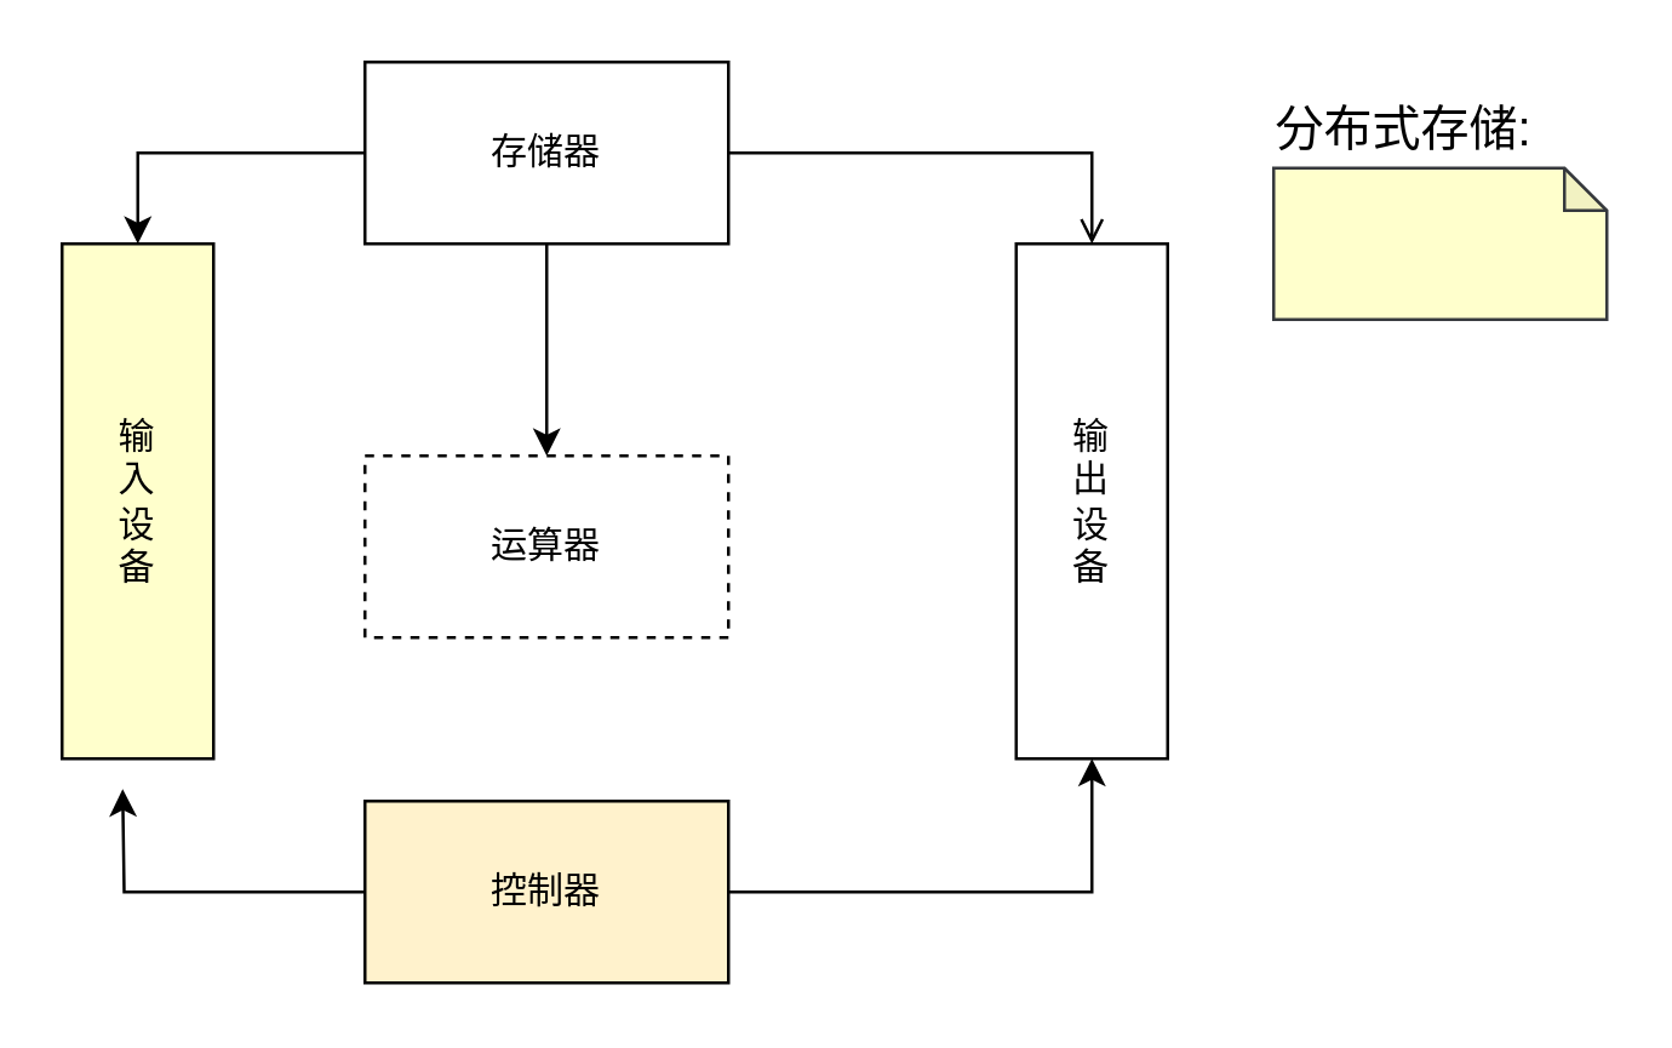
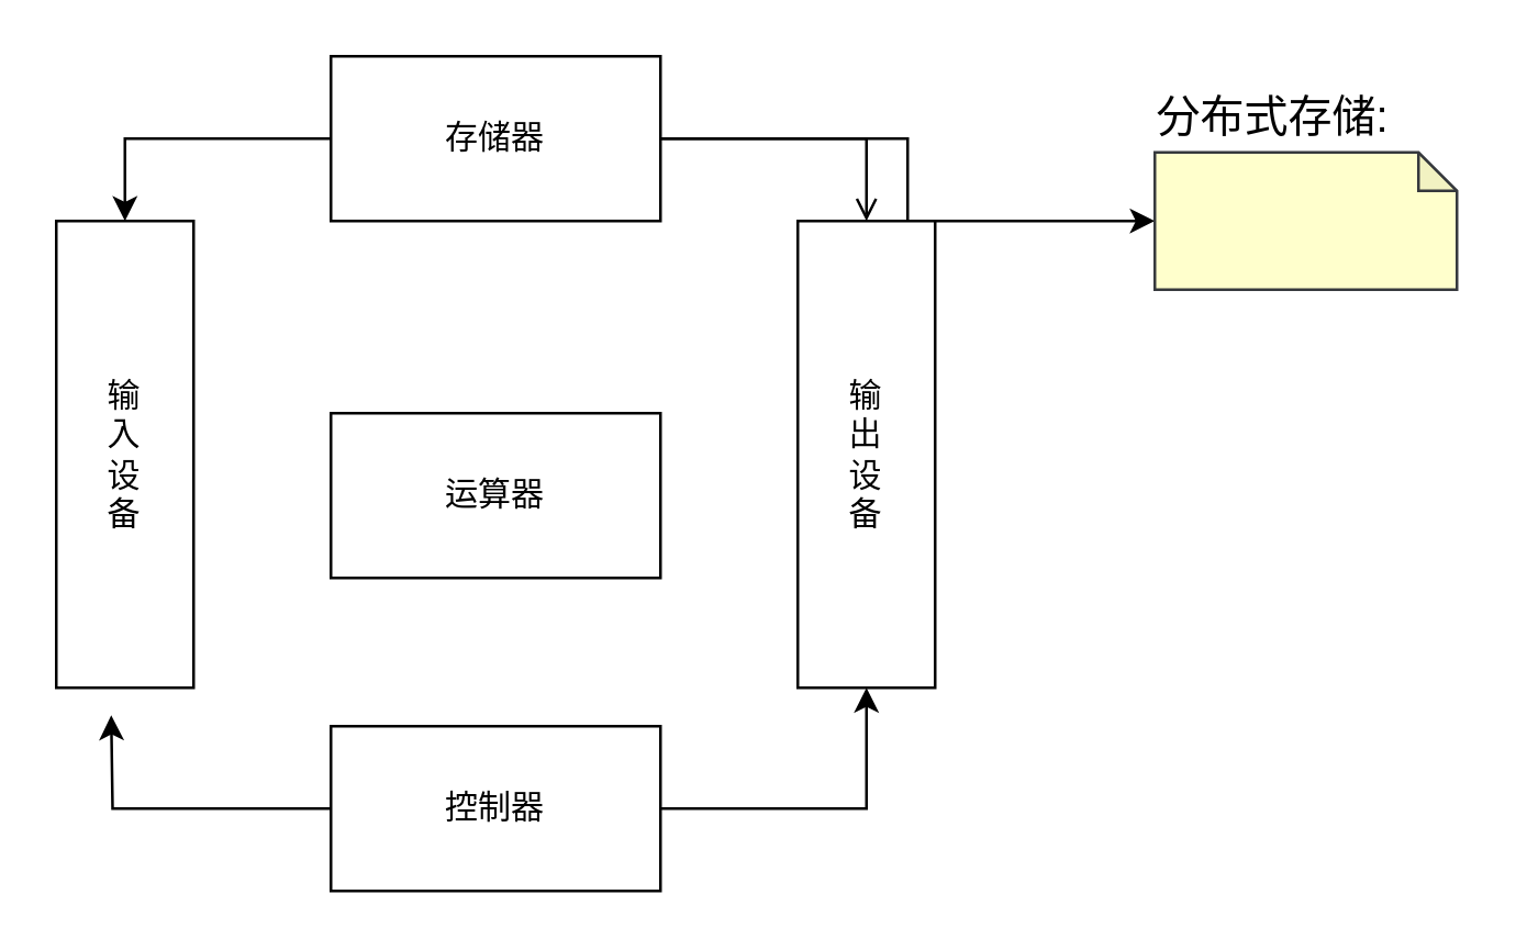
- <mxCell id="2" style="edgeStyle=orthogonalEdgeStyle;rounded=0;orthogonalLoop=1;jettySize=auto;html=1;" edge="1" parent="1" source="5" target="6"><mxGeometry relative="1" as="geometry" /></mxCell>
+ <mxCell id="2" style="edgeStyle=orthogonalEdgeStyle;rounded=0;orthogonalLoop=1;jettySize=auto;html=1;" edge="1" parent="1" source="5" target="12"><mxGeometry relative="1" as="geometry" /></mxCell>
- <mxCell id="11" value="输&lt;br&gt;入&lt;br&gt;设&lt;br&gt;备" style="rounded=0;whiteSpace=wrap;html=1;fillColor=#ffffcc;" vertex="1" parent="1"><mxGeometry x="20" y="80" width="50" height="170" as="geometry" /></mxCell>
+ <mxCell id="11" value="输&lt;br&gt;入&lt;br&gt;设&lt;br&gt;备" style="rounded=0;whiteSpace=wrap;html=1;" vertex="1" parent="1"><mxGeometry x="20" y="80" width="50" height="170" as="geometry" /></mxCell>
- <mxCell id="7" value="输&lt;br&gt;出&lt;br&gt;设&lt;br&gt;备" style="rounded=0;whiteSpace=wrap;html=1;" vertex="1" parent="1"><mxGeometry x="335" y="80" width="50" height="170" as="geometry" /></mxCell>
+ <mxCell id="7" value="输&lt;br&gt;出&lt;br&gt;设&lt;br&gt;备" style="rounded=0;whiteSpace=wrap;html=1;" vertex="1" parent="1"><mxGeometry x="290" y="80" width="50" height="170" as="geometry" /></mxCell>
- <mxCell id="6" value="运算器" style="rounded=0;whiteSpace=wrap;html=1;dashed=1;" vertex="1" parent="1"><mxGeometry x="120" y="150" width="120" height="60" as="geometry" /></mxCell>
+ <mxCell id="6" value="运算器" style="rounded=0;whiteSpace=wrap;html=1;" vertex="1" parent="1"><mxGeometry x="120" y="150" width="120" height="60" as="geometry" /></mxCell>
- <mxCell id="10" value="控制器" style="rounded=0;whiteSpace=wrap;html=1;fillColor=#fff2cc;" vertex="1" parent="1"><mxGeometry x="120" y="264" width="120" height="60" as="geometry" /></mxCell>
+ <mxCell id="10" value="控制器" style="rounded=0;whiteSpace=wrap;html=1;" vertex="1" parent="1"><mxGeometry x="120" y="264" width="120" height="60" as="geometry" /></mxCell>
